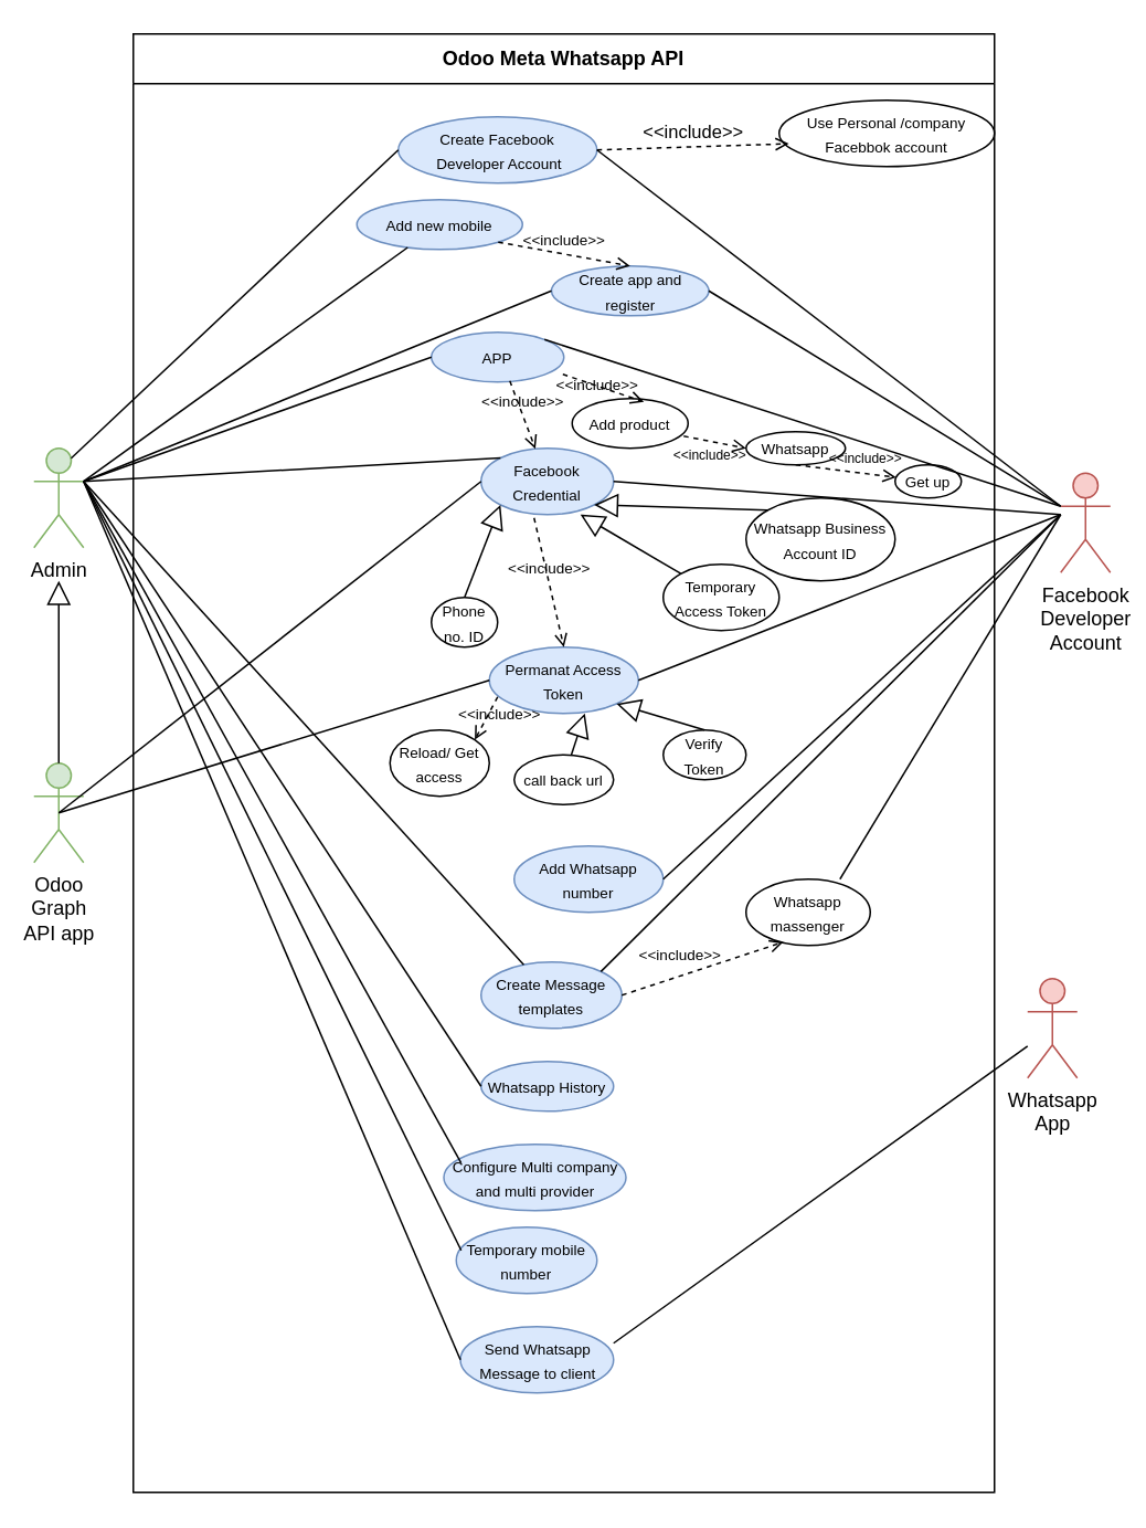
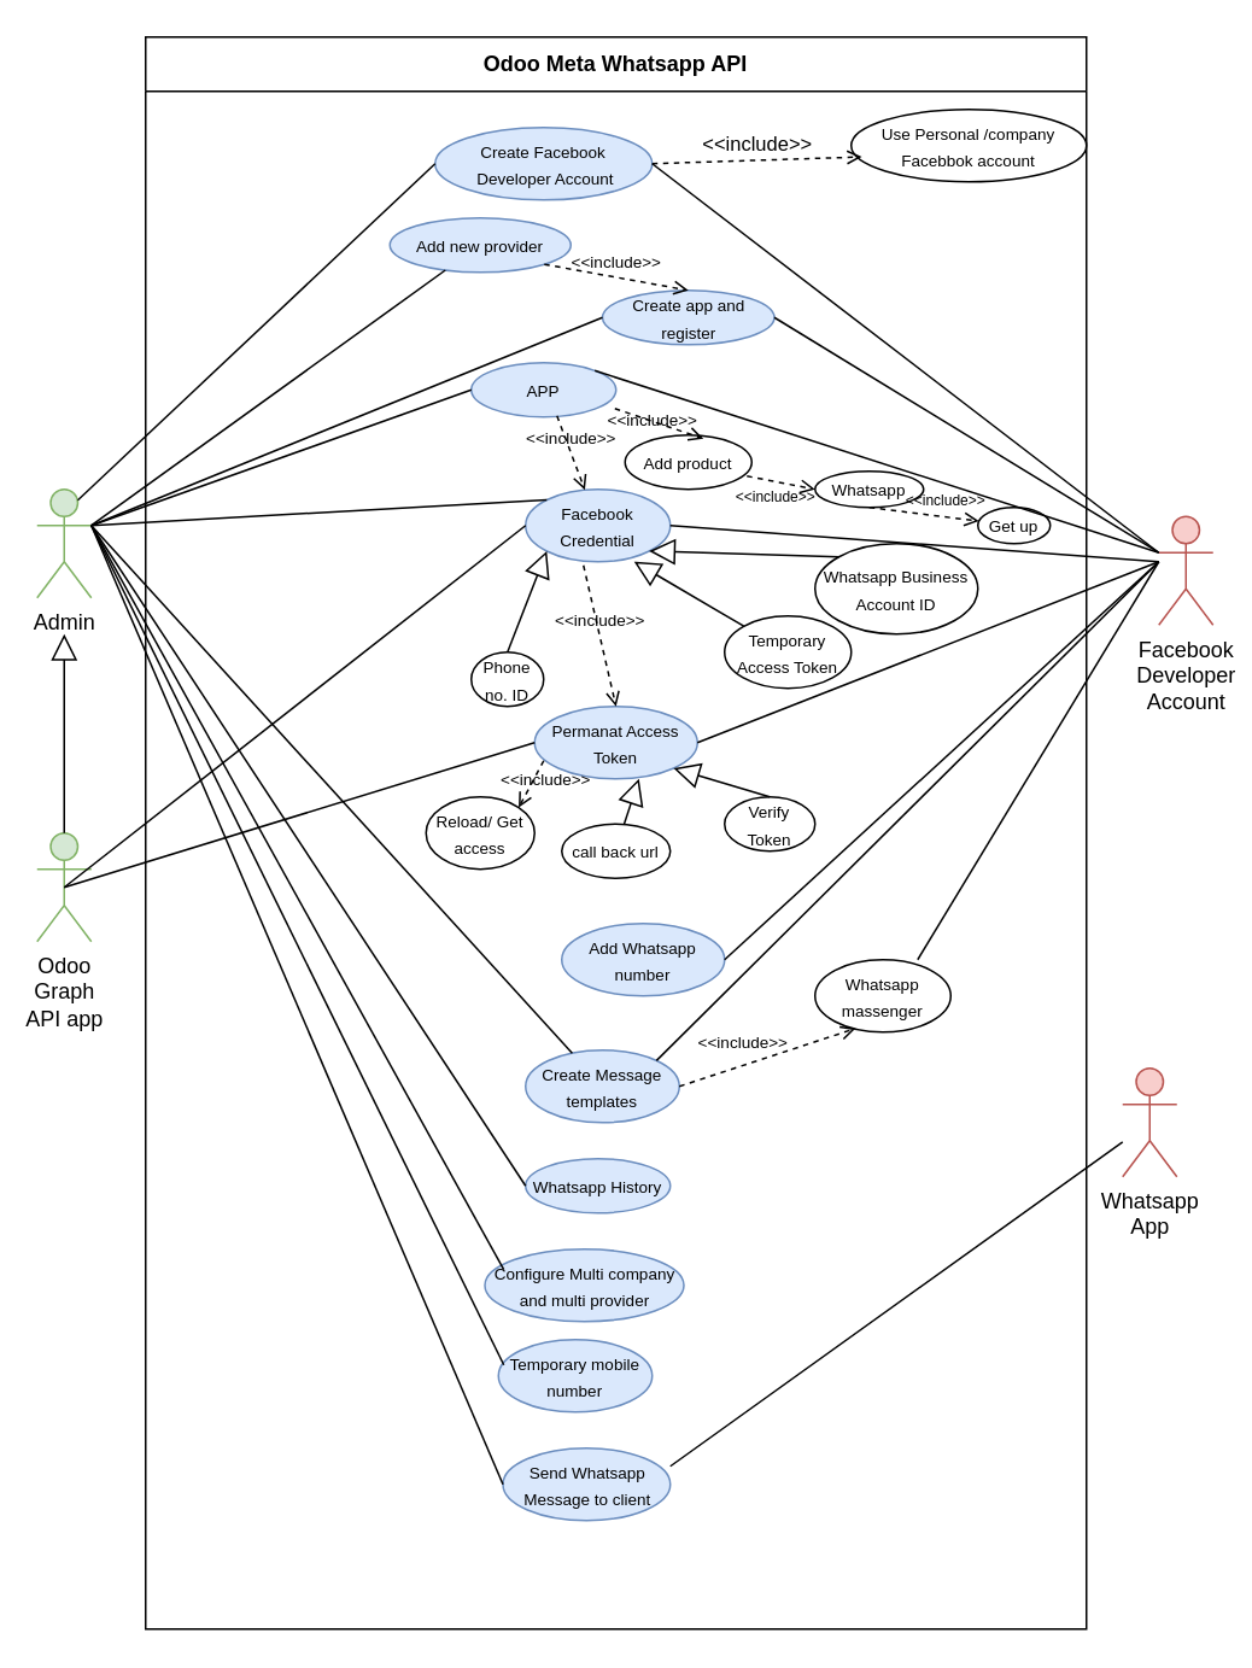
- <mxCell id="28" value="&lt;font style=&quot;font-size: 9px;&quot;&gt;Add new mobile&lt;/font&gt;" style="ellipse;whiteSpace=wrap;html=1;fillColor=#dae8fc;strokeColor=#6c8ebf;" vertex="1" parent="2"><mxGeometry x="135" y="100" width="100" height="30" as="geometry" /></mxCell>
+ <mxCell id="28" value="&lt;font style=&quot;font-size: 9px;&quot;&gt;Add new provider&lt;/font&gt;" style="ellipse;whiteSpace=wrap;html=1;fillColor=#dae8fc;strokeColor=#6c8ebf;" vertex="1" parent="2"><mxGeometry x="135" y="100" width="100" height="30" as="geometry" /></mxCell>
